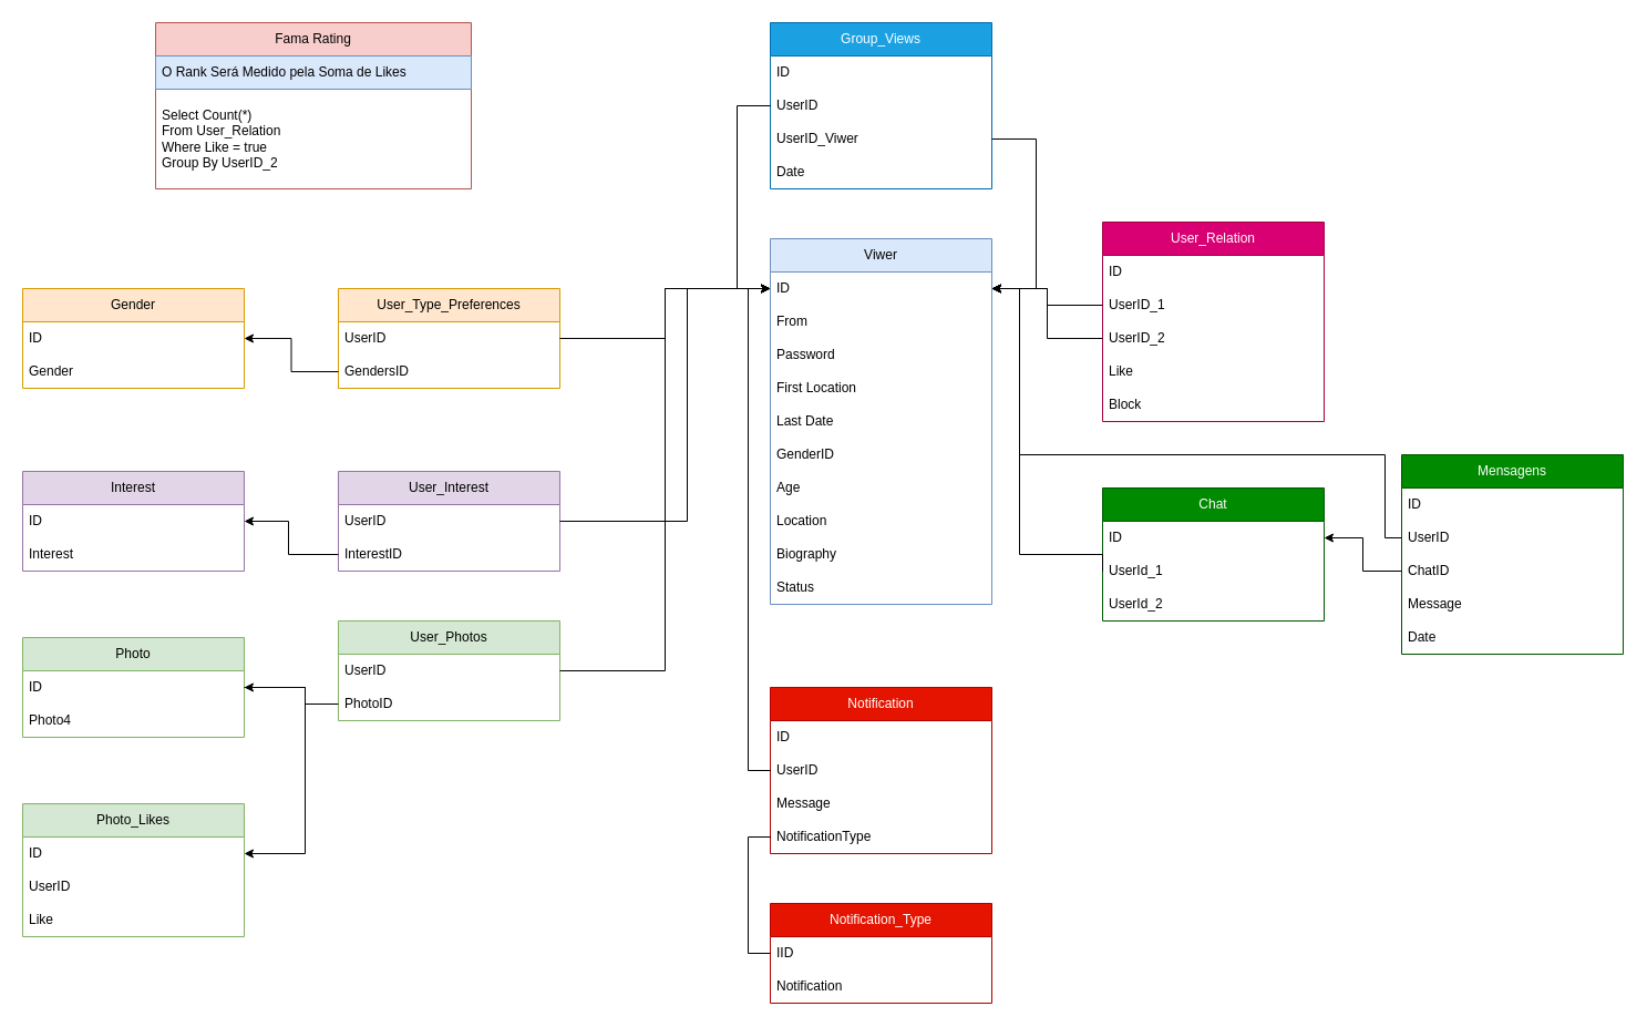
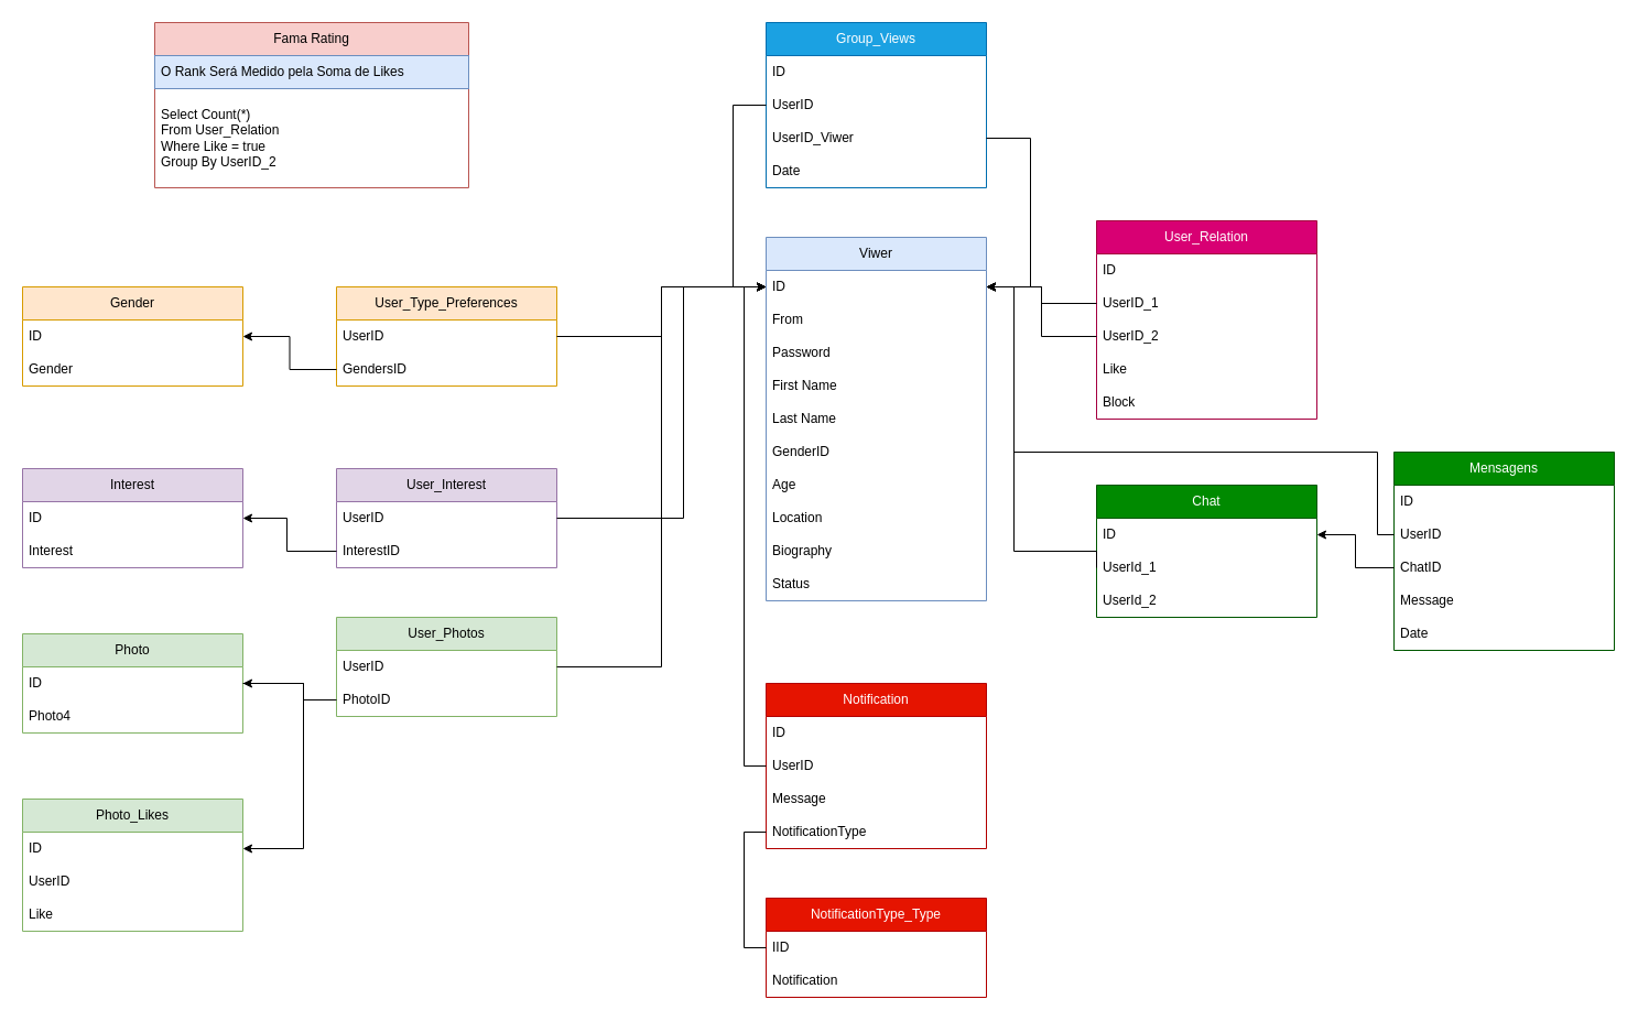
- <mxCell id="6" value="First Location&lt;span style=&quot;white-space: pre;&quot;&gt;&#09;&lt;/span&gt;" style="text;strokeColor=none;fillColor=none;align=left;verticalAlign=middle;spacingLeft=4;spacingRight=4;overflow=hidden;points=[[0,0.5],[1,0.5]];portConstraint=eastwest;rotatable=0;whiteSpace=wrap;html=1;" vertex="1" parent="2"><mxGeometry y="120" width="200" height="30" as="geometry" /></mxCell>
+ <mxCell id="6" value="First Name&lt;span style=&quot;white-space: pre;&quot;&gt;&#09;&lt;/span&gt;" style="text;strokeColor=none;fillColor=none;align=left;verticalAlign=middle;spacingLeft=4;spacingRight=4;overflow=hidden;points=[[0,0.5],[1,0.5]];portConstraint=eastwest;rotatable=0;whiteSpace=wrap;html=1;" vertex="1" parent="2"><mxGeometry y="120" width="200" height="30" as="geometry" /></mxCell>
- <mxCell id="7" value="Last Date&lt;span style=&quot;white-space: pre;&quot;&gt;&#09;&lt;/span&gt;" style="text;strokeColor=none;fillColor=none;align=left;verticalAlign=middle;spacingLeft=4;spacingRight=4;overflow=hidden;points=[[0,0.5],[1,0.5]];portConstraint=eastwest;rotatable=0;whiteSpace=wrap;html=1;" vertex="1" parent="2"><mxGeometry y="150" width="200" height="30" as="geometry" /></mxCell>
+ <mxCell id="7" value="Last Name&lt;span style=&quot;white-space: pre;&quot;&gt;&#09;&lt;/span&gt;" style="text;strokeColor=none;fillColor=none;align=left;verticalAlign=middle;spacingLeft=4;spacingRight=4;overflow=hidden;points=[[0,0.5],[1,0.5]];portConstraint=eastwest;rotatable=0;whiteSpace=wrap;html=1;" vertex="1" parent="2"><mxGeometry y="150" width="200" height="30" as="geometry" /></mxCell>
- <mxCell id="79" value="Notification_Type" style="swimlane;fontStyle=0;childLayout=stackLayout;horizontal=1;startSize=30;horizontalStack=0;resizeParent=1;resizeParentMax=0;resizeLast=0;collapsible=1;marginBottom=0;whiteSpace=wrap;html=1;swimlaneFillColor=none;strokeWidth=1;resizeWidth=1;resizeHeight=1;fillColor=#e51400;fontColor=#ffffff;strokeColor=#B20000;" vertex="1" parent="1"><mxGeometry x="695" y="815" width="200" height="90" as="geometry" /></mxCell>
+ <mxCell id="79" value="NotificationType_Type" style="swimlane;fontStyle=0;childLayout=stackLayout;horizontal=1;startSize=30;horizontalStack=0;resizeParent=1;resizeParentMax=0;resizeLast=0;collapsible=1;marginBottom=0;whiteSpace=wrap;html=1;swimlaneFillColor=none;strokeWidth=1;resizeWidth=1;resizeHeight=1;fillColor=#e51400;fontColor=#ffffff;strokeColor=#B20000;" vertex="1" parent="1"><mxGeometry x="695" y="815" width="200" height="90" as="geometry" /></mxCell>
